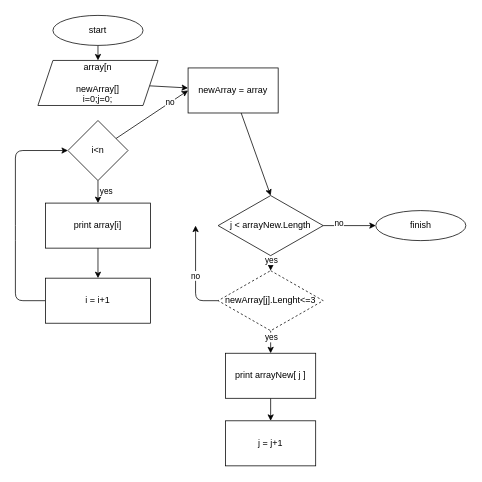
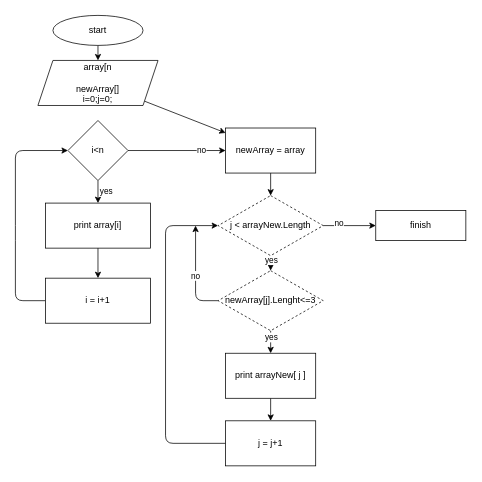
- <mxCell id="17" value="newArray = array" style="rounded=0;whiteSpace=wrap;html=1;" parent="1" vertex="1"><mxGeometry x="250" y="90" width="120" height="60" as="geometry" /></mxCell>
+ <mxCell id="17" value="newArray = array" style="rounded=0;whiteSpace=wrap;html=1;" parent="1" vertex="1"><mxGeometry x="300" y="170" width="120" height="60" as="geometry" /></mxCell>
- <mxCell id="22" value="j &amp;lt; arrayNew.Length" style="rhombus;whiteSpace=wrap;html=1;" parent="1" vertex="1"><mxGeometry x="290" y="260" width="140" height="80" as="geometry" /></mxCell>
+ <mxCell id="22" value="j &amp;lt; arrayNew.Length" style="rhombus;whiteSpace=wrap;html=1;dashed=1;" parent="1" vertex="1"><mxGeometry x="290" y="260" width="140" height="80" as="geometry" /></mxCell>
- <mxCell id="32" value="finish" style="ellipse;whiteSpace=wrap;html=1;" parent="1" vertex="1"><mxGeometry x="500" y="280" width="120" height="40" as="geometry" /></mxCell>
+ <mxCell id="32" value="finish" style="whiteSpace=wrap;html=1;rounded=0;" parent="1" vertex="1"><mxGeometry x="500" y="280" width="120" height="40" as="geometry" /></mxCell>
+ <mxCell id="30" style="edgeStyle=none;html=1;entryX=0;entryY=0.5;entryDx=0;entryDy=0;" parent="1" source="31" target="22" edge="1"><mxGeometry relative="1" as="geometry"><Array as="points"><mxPoint x="220" y="590" /><mxPoint x="220" y="300" /></Array></mxGeometry></mxCell>
